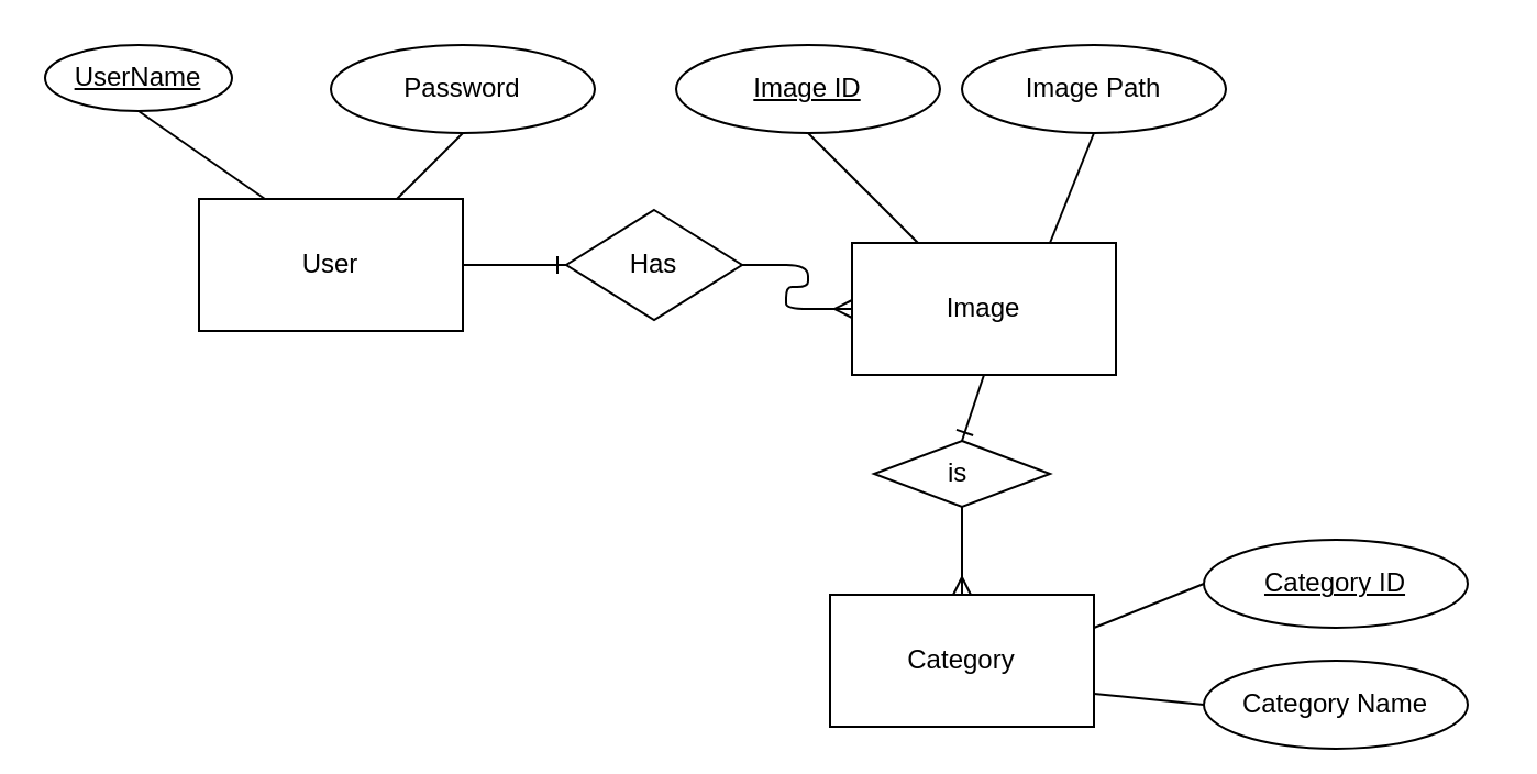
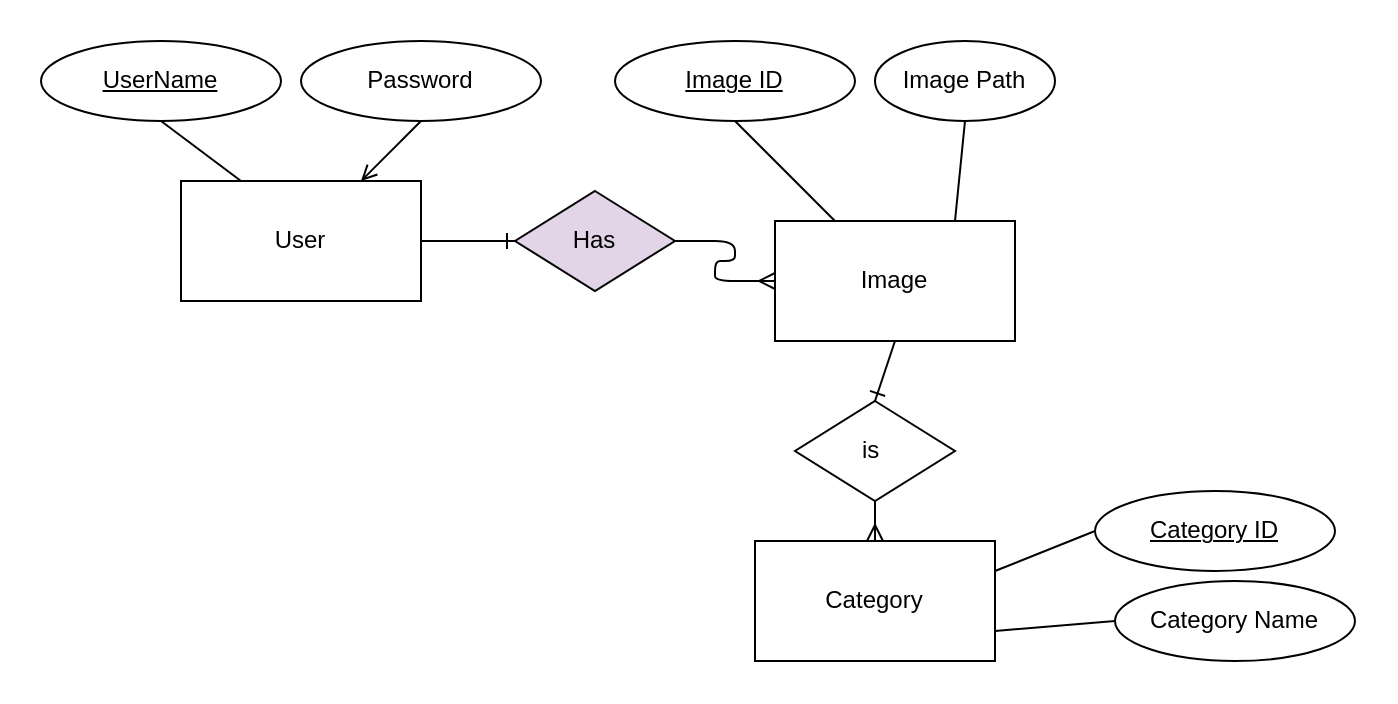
- <mxCell id="3" value="&lt;u&gt;UserName&lt;/u&gt;" style="ellipse;whiteSpace=wrap;html=1;" parent="1" vertex="1"><mxGeometry x="20" y="20" width="85" height="30" as="geometry" /></mxCell>
+ <mxCell id="3" value="&lt;u&gt;UserName&lt;/u&gt;" style="ellipse;whiteSpace=wrap;html=1;" parent="1" vertex="1"><mxGeometry x="20" y="20" width="120" height="40" as="geometry" /></mxCell>
- <mxCell id="9" value="Image Path" style="ellipse;whiteSpace=wrap;html=1;" parent="1" vertex="1"><mxGeometry x="437" y="20" width="120" height="40" as="geometry" /></mxCell>
+ <mxCell id="9" value="Image Path" style="ellipse;whiteSpace=wrap;html=1;" parent="1" vertex="1"><mxGeometry x="437" y="20" width="90" height="40" as="geometry" /></mxCell>
- <mxCell id="6" value="" style="endArrow=none;html=1;entryX=0.75;entryY=0;entryDx=0;entryDy=0;exitX=0.5;exitY=1;exitDx=0;exitDy=0;" parent="1" source="4" target="2" edge="1"><mxGeometry width="50" height="50" relative="1" as="geometry"><mxPoint x="290" y="80" as="sourcePoint" /><mxPoint x="100" y="130" as="targetPoint" /></mxGeometry></mxCell>
+ <mxCell id="6" value="" style="endArrow=open;html=1;entryX=0.75;entryY=0;entryDx=0;entryDy=0;exitX=0.5;exitY=1;exitDx=0;exitDy=0;" parent="1" source="4" target="2" edge="1"><mxGeometry width="50" height="50" relative="1" as="geometry"><mxPoint x="290" y="80" as="sourcePoint" /><mxPoint x="100" y="130" as="targetPoint" /></mxGeometry></mxCell>
- <mxCell id="12" value="Has" style="rhombus;whiteSpace=wrap;html=1;" parent="1" vertex="1"><mxGeometry x="257" y="95" width="80" height="50" as="geometry" /></mxCell>
+ <mxCell id="12" value="Has" style="rhombus;whiteSpace=wrap;html=1;fillColor=#e1d5e7;" parent="1" vertex="1"><mxGeometry x="257" y="95" width="80" height="50" as="geometry" /></mxCell>
- <mxCell id="20" value="is&amp;nbsp;" style="rhombus;whiteSpace=wrap;html=1;" vertex="1" parent="1"><mxGeometry x="397" y="200" width="80" height="30" as="geometry" /></mxCell>
+ <mxCell id="20" value="is&amp;nbsp;" style="rhombus;whiteSpace=wrap;html=1;" vertex="1" parent="1"><mxGeometry x="397" y="200" width="80" height="50" as="geometry" /></mxCell>
- <mxCell id="16" value="Category Name" style="ellipse;whiteSpace=wrap;html=1;" vertex="1" parent="1"><mxGeometry x="547" y="300" width="120" height="40" as="geometry" /></mxCell>
+ <mxCell id="16" value="Category Name" style="ellipse;whiteSpace=wrap;html=1;" vertex="1" parent="1"><mxGeometry x="557" y="290" width="120" height="40" as="geometry" /></mxCell>
